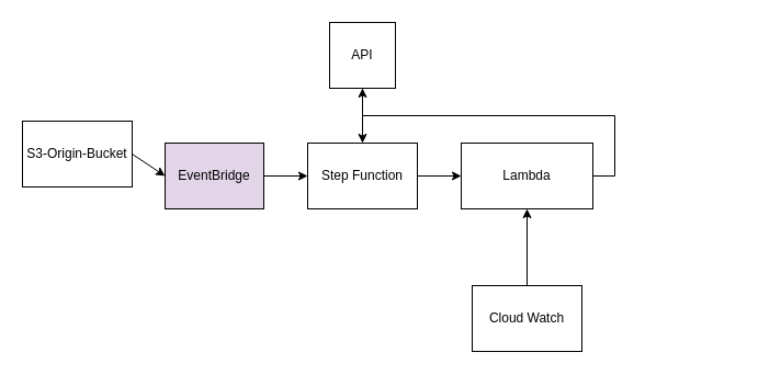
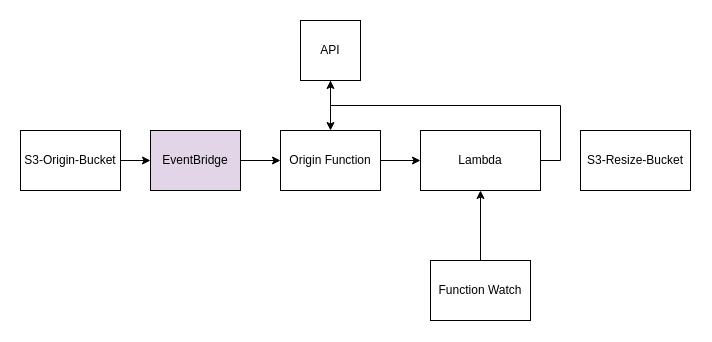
- <mxCell id="3" value="S3-Origin-Bucket" style="rounded=0;whiteSpace=wrap;html=1;" vertex="1" parent="1"><mxGeometry x="20" y="110" width="100" height="60" as="geometry" /></mxCell>
+ <mxCell id="3" value="S3-Origin-Bucket" style="rounded=0;whiteSpace=wrap;html=1;" vertex="1" parent="1"><mxGeometry x="20" y="130" width="100" height="60" as="geometry" /></mxCell>
- <mxCell id="5" value="Step Fu&lt;span style=&quot;background-color: transparent; color: light-dark(rgb(0, 0, 0), rgb(255, 255, 255));&quot;&gt;nction&lt;/span&gt;" style="rounded=0;whiteSpace=wrap;html=1;" vertex="1" parent="1"><mxGeometry x="280" y="130" width="100" height="60" as="geometry" /></mxCell>
+ <mxCell id="5" value="Origin Fu&lt;span style=&quot;background-color: transparent; color: light-dark(rgb(0, 0, 0), rgb(255, 255, 255));&quot;&gt;nction&lt;/span&gt;" style="rounded=0;whiteSpace=wrap;html=1;" vertex="1" parent="1"><mxGeometry x="280" y="130" width="100" height="60" as="geometry" /></mxCell>
+ <mxCell id="9" value="S3-Resize-B&lt;span style=&quot;background-color: transparent; color: light-dark(rgb(0, 0, 0), rgb(255, 255, 255));&quot;&gt;ucket&lt;/span&gt;" style="rounded=0;whiteSpace=wrap;html=1;" vertex="1" parent="1"><mxGeometry x="580" y="130" width="110" height="60" as="geometry" /></mxCell>
- <mxCell id="8" value="Cloud Watch" style="rounded=0;whiteSpace=wrap;html=1;" vertex="1" parent="1"><mxGeometry x="430" y="260" width="100" height="60" as="geometry" /></mxCell>
+ <mxCell id="8" value="Function Watch" style="rounded=0;whiteSpace=wrap;html=1;" vertex="1" parent="1"><mxGeometry x="430" y="260" width="100" height="60" as="geometry" /></mxCell>
